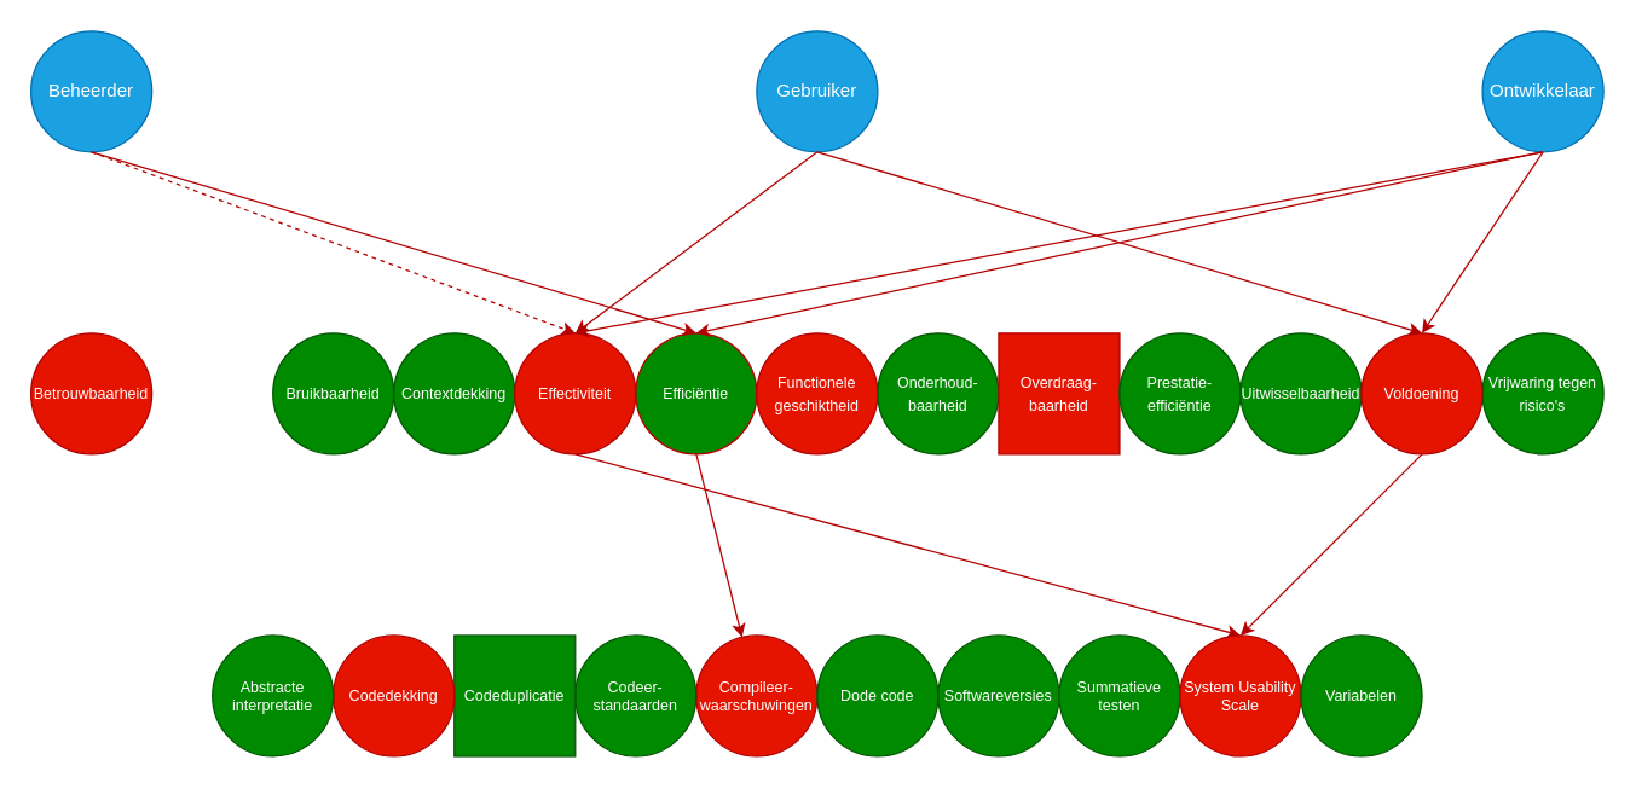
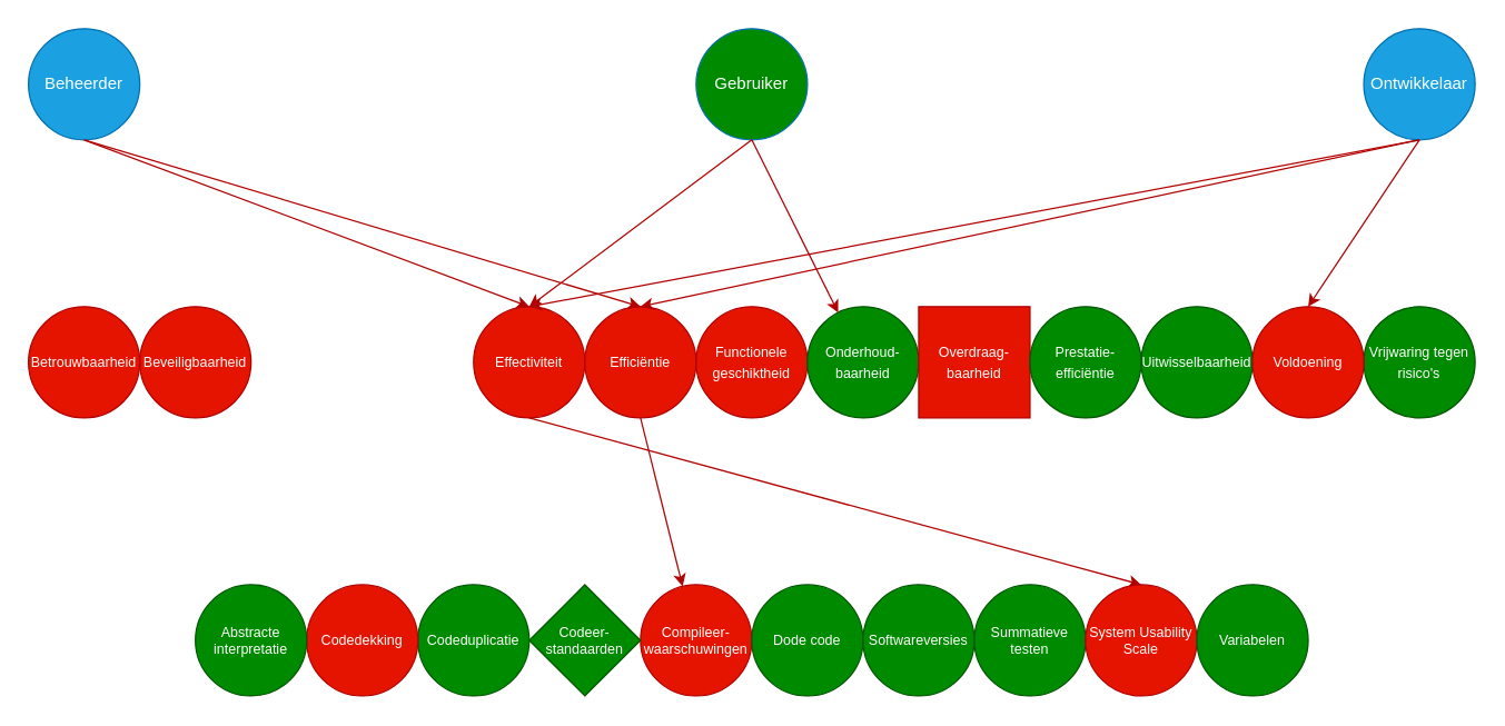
- <mxCell id="4" value="Gebruiker" style="ellipse;whiteSpace=wrap;html=1;aspect=fixed;fillColor=#1ba1e2;fontColor=#ffffff;strokeColor=#006EAF;" parent="1" vertex="1"><mxGeometry x="500" y="20" width="80" height="80" as="geometry" /></mxCell>
+ <mxCell id="4" value="Gebruiker" style="ellipse;whiteSpace=wrap;html=1;aspect=fixed;fillColor=#008a00;fontColor=#ffffff;strokeColor=#006EAF;" parent="1" vertex="1"><mxGeometry x="500" y="20" width="80" height="80" as="geometry" /></mxCell>
- <mxCell id="21" value="" style="endArrow=classic;html=1;fontSize=10;entryX=0.5;entryY=0;entryDx=0;entryDy=0;exitX=0.5;exitY=1;exitDx=0;exitDy=0;fillColor=#e51400;strokeColor=#B20000;dashed=1;" parent="1" source="2" target="9" edge="1"><mxGeometry width="50" height="50" relative="1" as="geometry"><mxPoint x="210" y="10" as="sourcePoint" /><mxPoint x="260" y="-40" as="targetPoint" /></mxGeometry></mxCell>
+ <mxCell id="21" value="" style="endArrow=classic;html=1;fontSize=10;entryX=0.5;entryY=0;entryDx=0;entryDy=0;exitX=0.5;exitY=1;exitDx=0;exitDy=0;fillColor=#e51400;strokeColor=#B20000;" parent="1" source="2" target="9" edge="1"><mxGeometry width="50" height="50" relative="1" as="geometry"><mxPoint x="210" y="10" as="sourcePoint" /><mxPoint x="260" y="-40" as="targetPoint" /></mxGeometry></mxCell>
- <mxCell id="24" value="" style="endArrow=classic;html=1;fontSize=10;entryX=0.5;entryY=0;entryDx=0;entryDy=0;exitX=0.5;exitY=1;exitDx=0;exitDy=0;fillColor=#e51400;strokeColor=#B20000;" parent="1" source="4" target="18" edge="1"><mxGeometry width="50" height="50" relative="1" as="geometry"><mxPoint x="650" y="40" as="sourcePoint" /><mxPoint x="700" y="-10" as="targetPoint" /></mxGeometry></mxCell>
+ <mxCell id="24" value="" style="endArrow=classic;html=1;fontSize=10;exitX=0.5;exitY=1;exitDx=0;exitDy=0;fillColor=#e51400;strokeColor=#B20000;" parent="1" source="4" target="14" edge="1"><mxGeometry width="50" height="50" relative="1" as="geometry"><mxPoint x="650" y="40" as="sourcePoint" /><mxPoint x="700" y="-10" as="targetPoint" /></mxGeometry></mxCell>
+ <mxCell id="19" value="&lt;font color=&quot;#ffffff&quot; style=&quot;font-size: 10px;&quot;&gt;Beveiligbaarheid&lt;/font&gt;" style="ellipse;whiteSpace=wrap;html=1;aspect=fixed;fillColor=#e51400;fontColor=#ffffff;strokeColor=#B20000;" parent="1" vertex="1"><mxGeometry x="100" y="220" width="80" height="80" as="geometry" /></mxCell>
- <mxCell id="5" value="&lt;font color=&quot;#ffffff&quot; style=&quot;font-size: 10px;&quot;&gt;Bruikbaarheid&lt;/font&gt;" style="ellipse;whiteSpace=wrap;html=1;aspect=fixed;fillColor=#008a00;fontColor=#ffffff;strokeColor=#005700;" parent="1" vertex="1"><mxGeometry x="180" y="220" width="80" height="80" as="geometry" /></mxCell>
- <mxCell id="7" value="&lt;font style=&quot;font-size: 10px;&quot;&gt;Contextdekking&lt;/font&gt;" style="ellipse;whiteSpace=wrap;html=1;aspect=fixed;fillColor=#008a00;fontColor=#ffffff;strokeColor=#005700;" parent="1" vertex="1"><mxGeometry x="260" y="220" width="80" height="80" as="geometry" /></mxCell>
- <mxCell id="11" value="&lt;font style=&quot;font-size: 10px;&quot;&gt;Efficiëntie&lt;/font&gt;" style="ellipse;whiteSpace=wrap;html=1;aspect=fixed;fillColor=#008a00;fontColor=#ffffff;strokeColor=#B20000;" parent="1" vertex="1"><mxGeometry x="420" y="220" width="80" height="80" as="geometry" /></mxCell>
+ <mxCell id="11" value="&lt;font style=&quot;font-size: 10px;&quot;&gt;Efficiëntie&lt;/font&gt;" style="ellipse;whiteSpace=wrap;html=1;aspect=fixed;fillColor=#e51400;fontColor=#ffffff;strokeColor=#B20000;" parent="1" vertex="1"><mxGeometry x="420" y="220" width="80" height="80" as="geometry" /></mxCell>
- <mxCell id="17" style="edgeStyle=none;html=1;exitX=0.5;exitY=1;exitDx=0;exitDy=0;entryX=0.5;entryY=0;entryDx=0;entryDy=0;fontSize=10;fillColor=#e51400;strokeColor=#B20000;" parent="1" source="18" target="35" edge="1"><mxGeometry relative="1" as="geometry" /></mxCell>
- <mxCell id="31" value="Codeduplicatie" style="whiteSpace=wrap;html=1;aspect=fixed;fontSize=10;fillColor=#008a00;fontColor=#ffffff;strokeColor=#005700;rounded=0;" parent="1" vertex="1"><mxGeometry x="300" y="420" width="80" height="80" as="geometry" /></mxCell>
+ <mxCell id="31" value="Codeduplicatie" style="ellipse;whiteSpace=wrap;html=1;aspect=fixed;fontSize=10;fillColor=#008a00;fontColor=#ffffff;strokeColor=#005700;" parent="1" vertex="1"><mxGeometry x="300" y="420" width="80" height="80" as="geometry" /></mxCell>
- <mxCell id="30" value="Codeer-standaarden" style="ellipse;whiteSpace=wrap;html=1;aspect=fixed;fontSize=10;fillColor=#008a00;fontColor=#ffffff;strokeColor=#005700;" parent="1" vertex="1"><mxGeometry x="380" y="420" width="80" height="80" as="geometry" /></mxCell>
+ <mxCell id="30" value="Codeer-standaarden" style="rhombus;whiteSpace=wrap;html=1;aspect=fixed;fontSize=10;fillColor=#008a00;fontColor=#ffffff;strokeColor=#005700;" parent="1" vertex="1"><mxGeometry x="380" y="420" width="80" height="80" as="geometry" /></mxCell>
